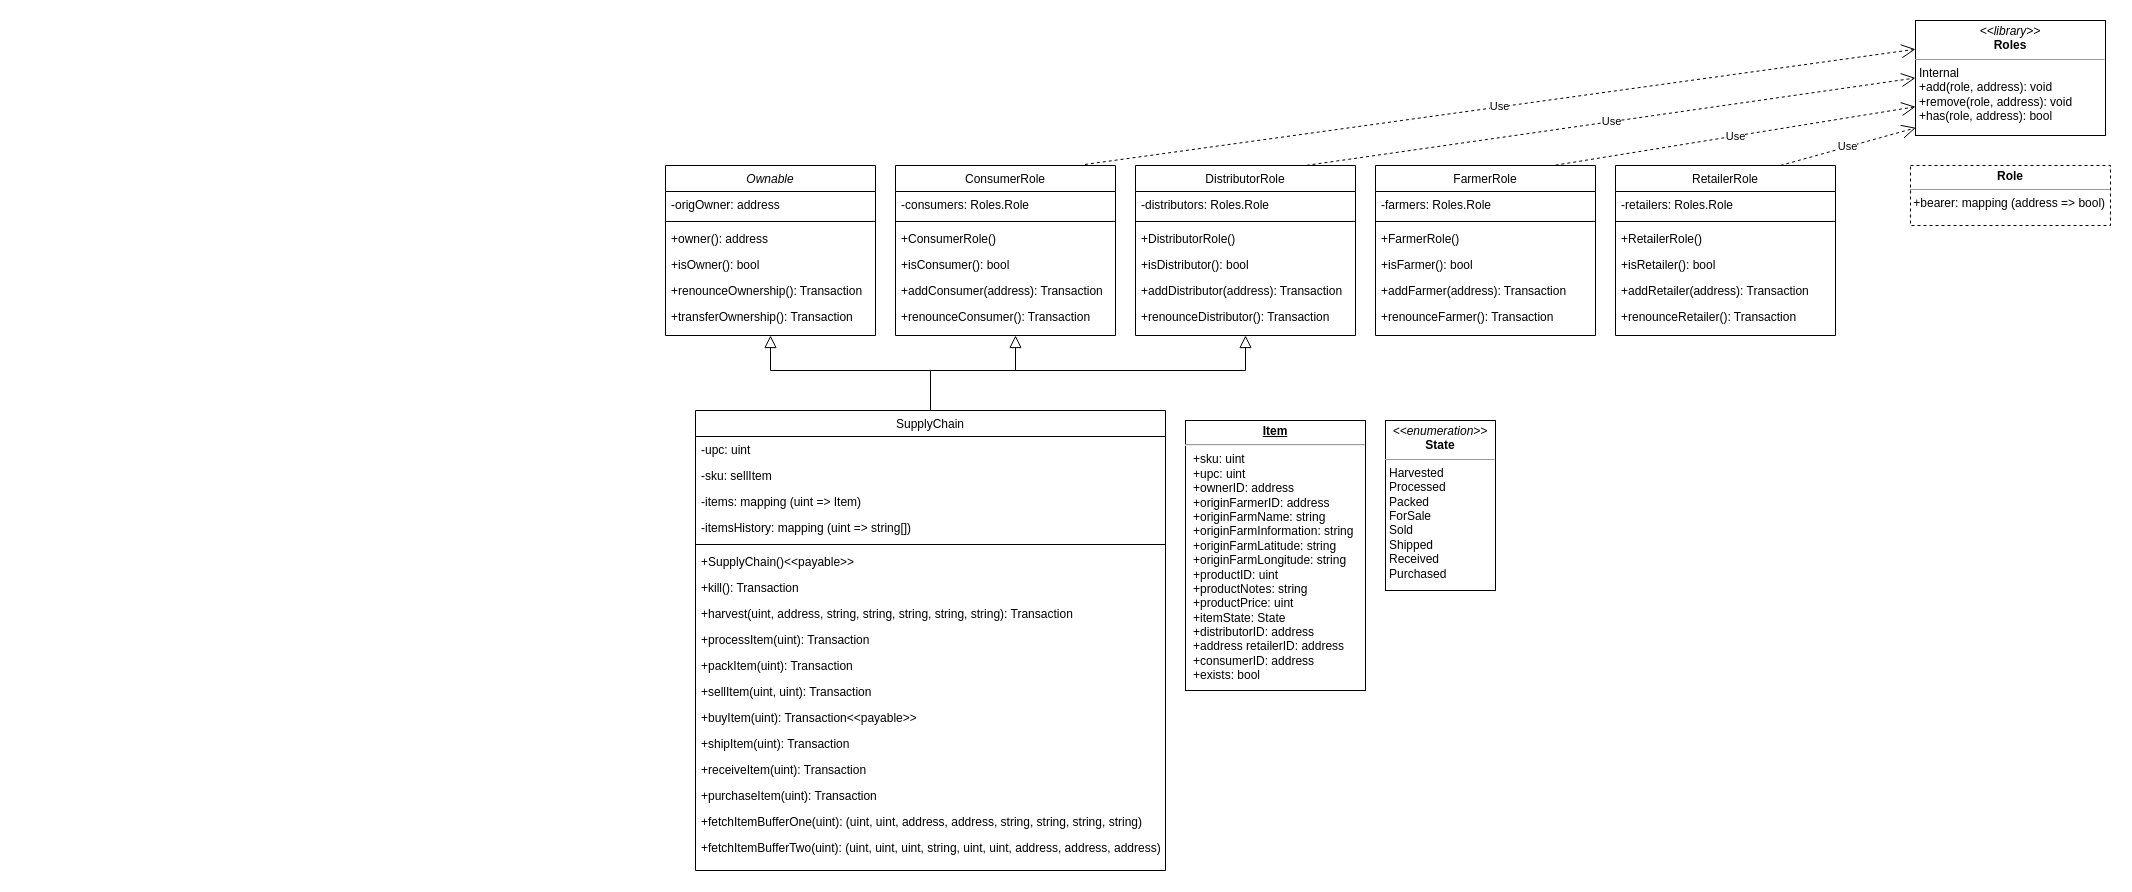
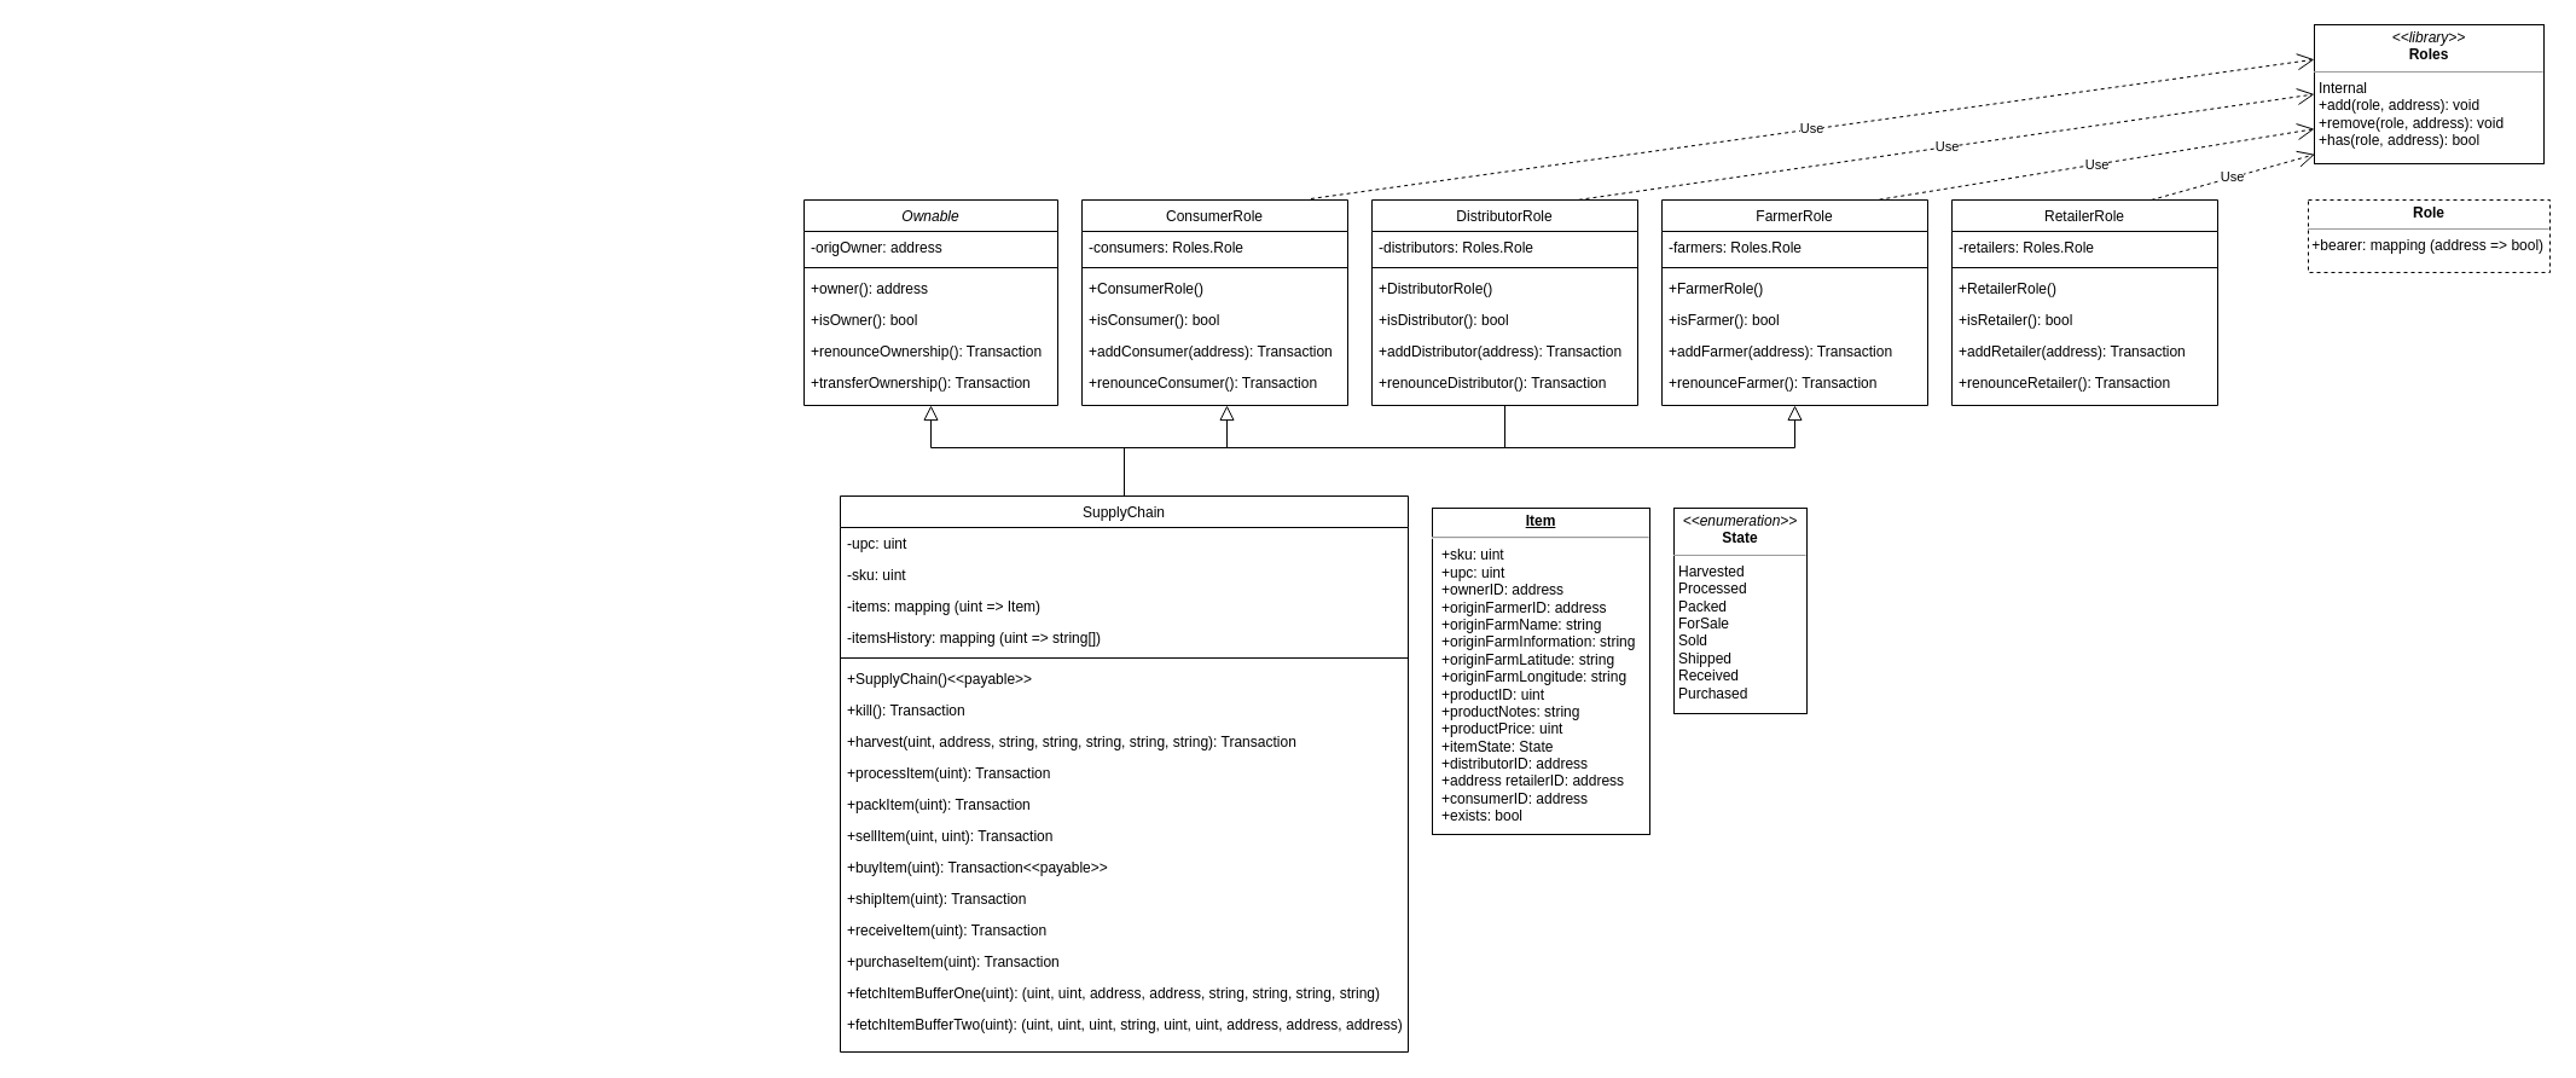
- <mxCell id="59" value="" style="endArrow=block;endSize=10;endFill=0;shadow=0;strokeWidth=1;rounded=0;edgeStyle=elbowEdgeStyle;elbow=vertical;exitX=0.5;exitY=0;exitDx=0;exitDy=0;entryX=0.5;entryY=1;entryDx=0;entryDy=0;" edge="1" parent="1" source="9" target="38"><mxGeometry width="160" relative="1" as="geometry"><mxPoint x="940" y="421" as="sourcePoint" /><mxPoint x="1010" y="346" as="targetPoint" /><Array as="points"><mxPoint x="975" y="370" /><mxPoint x="975" y="381" /><mxPoint x="1015" y="356" /></Array></mxGeometry></mxCell>
+ <mxCell id="59" value="" style="endArrow=none;endSize=10;endFill=0;shadow=0;strokeWidth=1;rounded=0;edgeStyle=elbowEdgeStyle;elbow=vertical;exitX=0.5;exitY=0;exitDx=0;exitDy=0;entryX=0.5;entryY=1;entryDx=0;entryDy=0;" edge="1" parent="1" source="9" target="38"><mxGeometry width="160" relative="1" as="geometry"><mxPoint x="940" y="421" as="sourcePoint" /><mxPoint x="1010" y="346" as="targetPoint" /><Array as="points"><mxPoint x="975" y="370" /><mxPoint x="975" y="381" /><mxPoint x="1015" y="356" /></Array></mxGeometry></mxCell>
+ <mxCell id="60" value="" style="endArrow=block;endSize=10;endFill=0;shadow=0;strokeWidth=1;rounded=0;edgeStyle=elbowEdgeStyle;elbow=vertical;exitX=0.5;exitY=0;exitDx=0;exitDy=0;entryX=0.5;entryY=1;entryDx=0;entryDy=0;" edge="1" parent="1" source="9" target="45"><mxGeometry width="160" relative="1" as="geometry"><mxPoint x="940" y="420" as="sourcePoint" /><mxPoint x="1255" y="345" as="targetPoint" /><Array as="points"><mxPoint x="975" y="370" /><mxPoint x="985" y="391" /><mxPoint x="1025" y="366" /></Array></mxGeometry></mxCell>
- <mxCell id="11" value="-sku: sellItem" style="text;align=left;verticalAlign=top;spacingLeft=4;spacingRight=4;overflow=hidden;rotatable=0;points=[[0,0.5],[1,0.5]];portConstraint=eastwest;rounded=0;shadow=0;html=0;" parent="9" vertex="1"><mxGeometry y="52" width="470" height="26" as="geometry" /></mxCell>
+ <mxCell id="11" value="-sku: uint" style="text;align=left;verticalAlign=top;spacingLeft=4;spacingRight=4;overflow=hidden;rotatable=0;points=[[0,0.5],[1,0.5]];portConstraint=eastwest;rounded=0;shadow=0;html=0;" parent="9" vertex="1"><mxGeometry y="52" width="470" height="26" as="geometry" /></mxCell>
